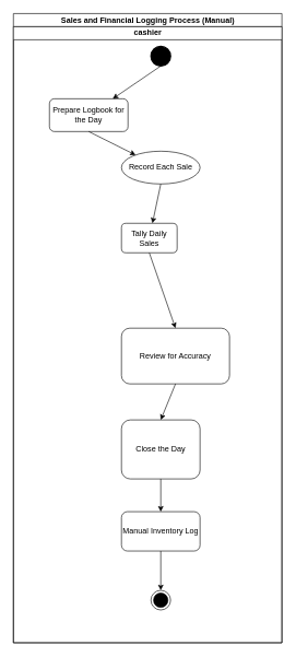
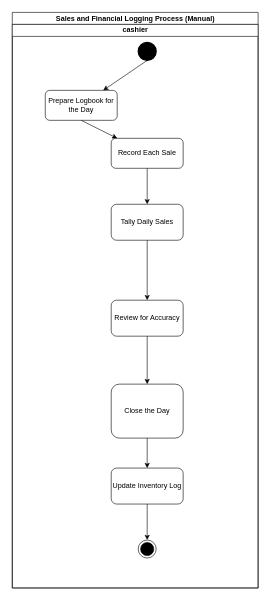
- <mxCell id="6" value="Record Each Sale" style="ellipse;whiteSpace=wrap;html=1;" parent="3" vertex="1"><mxGeometry x="165" y="190" width="120" height="50" as="geometry" /></mxCell>
+ <mxCell id="6" value="Record Each Sale" style="rounded=1;whiteSpace=wrap;html=1;" parent="3" vertex="1"><mxGeometry x="165" y="190" width="120" height="50" as="geometry" /></mxCell>
- <mxCell id="10" value="Tally Daily Sales" style="rounded=1;whiteSpace=wrap;html=1;" parent="3" vertex="1"><mxGeometry x="165.0" y="300" width="85" height="45" as="geometry" /></mxCell>
+ <mxCell id="10" value="Tally Daily Sales" style="rounded=1;whiteSpace=wrap;html=1;" parent="3" vertex="1"><mxGeometry x="165.0" y="300" width="120" height="60" as="geometry" /></mxCell>
- <mxCell id="11" value="Review for Accuracy" style="rounded=1;whiteSpace=wrap;html=1;" parent="3" vertex="1"><mxGeometry x="165.0" y="460" width="165" height="85" as="geometry" /></mxCell>
+ <mxCell id="11" value="Review for Accuracy" style="rounded=1;whiteSpace=wrap;html=1;" parent="3" vertex="1"><mxGeometry x="165.0" y="460" width="120" height="60" as="geometry" /></mxCell>
- <mxCell id="13" value="Manual Inventory Log" style="rounded=1;whiteSpace=wrap;html=1;" parent="3" vertex="1"><mxGeometry x="165.0" y="740" width="120" height="60" as="geometry" /></mxCell>
+ <mxCell id="13" value="Update Inventory Log" style="rounded=1;whiteSpace=wrap;html=1;" parent="3" vertex="1"><mxGeometry x="165.0" y="740" width="120" height="60" as="geometry" /></mxCell>
